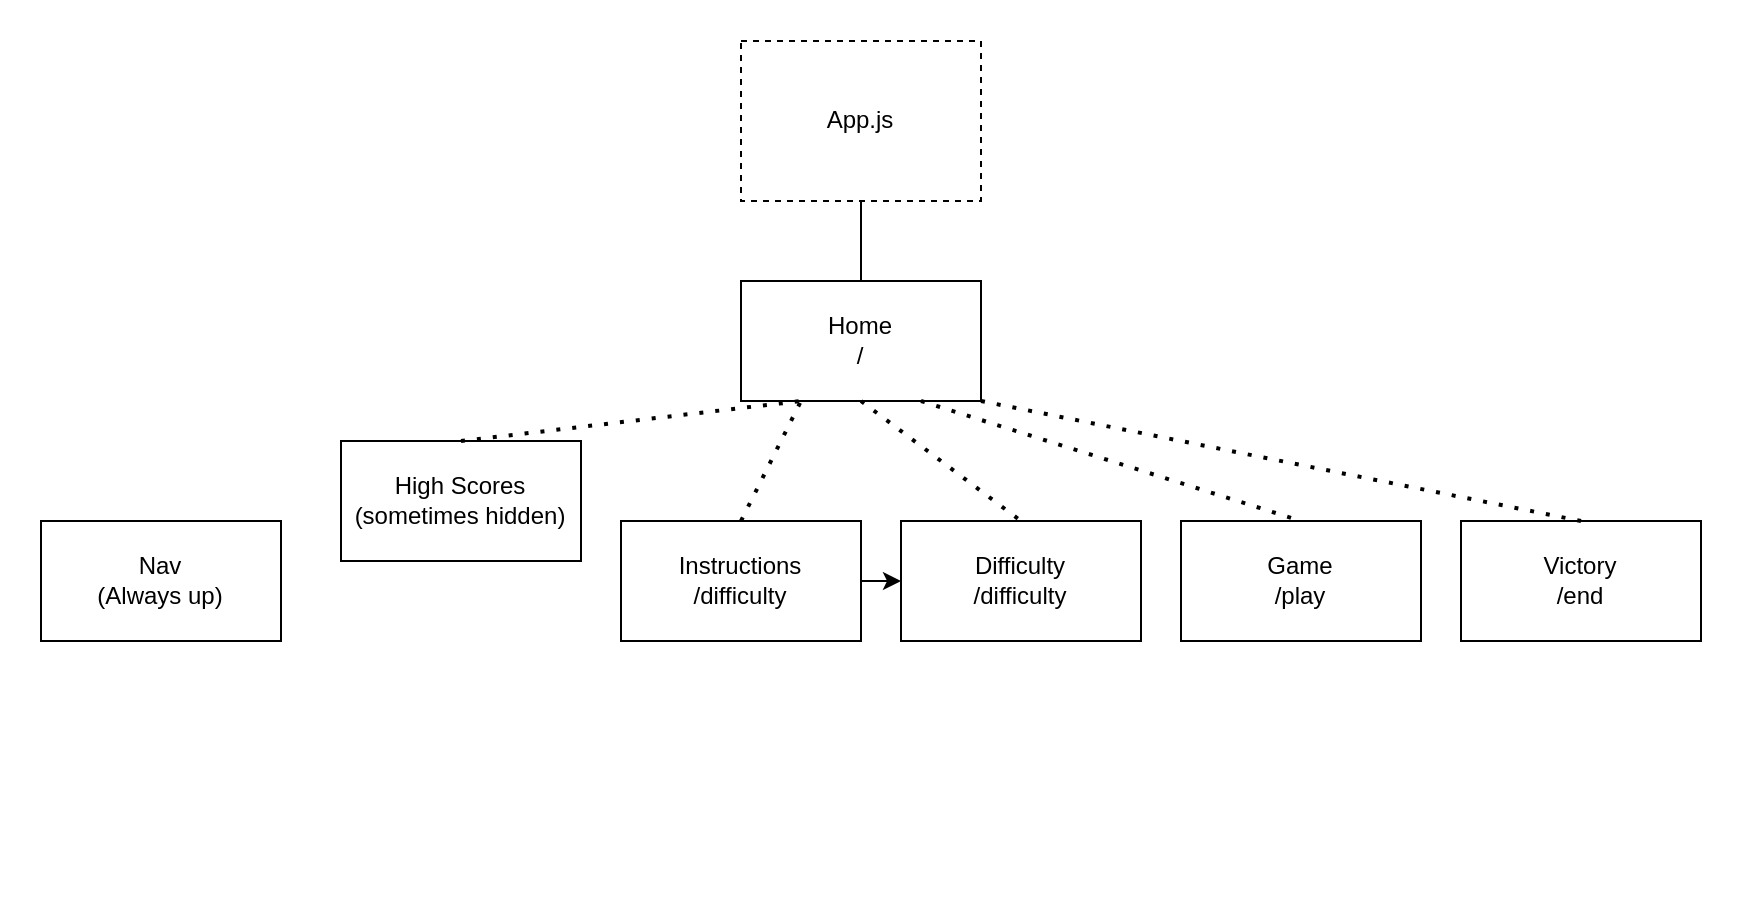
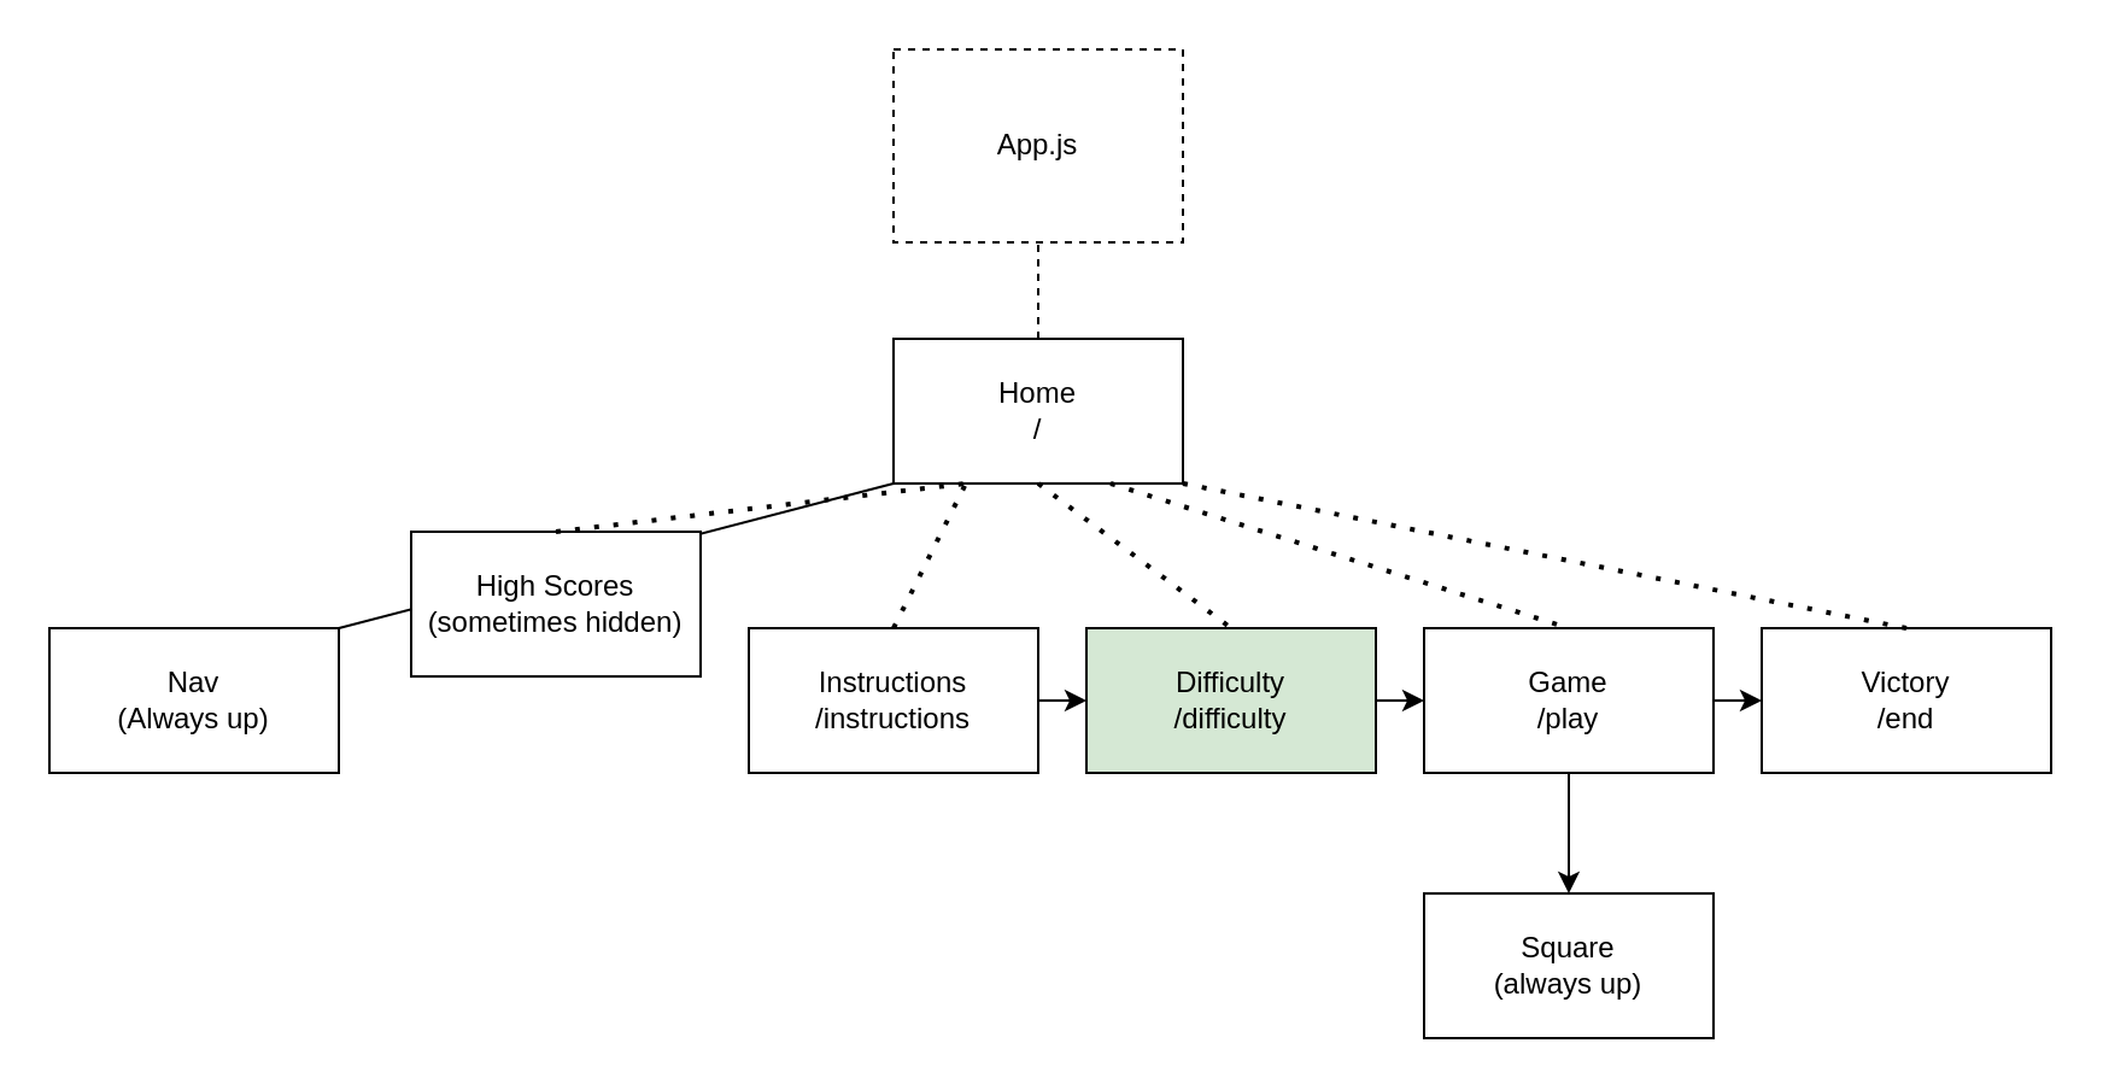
- <mxCell id="6" value="" style="endArrow=none;html=1;entryX=0.5;entryY=1;entryDx=0;entryDy=0;exitX=0.5;exitY=0;exitDx=0;exitDy=0;" edge="1" parent="1" source="3" target="2"><mxGeometry width="50" height="50" relative="1" as="geometry"><mxPoint x="410" y="220" as="sourcePoint" /><mxPoint x="460" y="170" as="targetPoint" /></mxGeometry></mxCell>
+ <mxCell id="6" value="" style="endArrow=none;html=1;entryX=0.5;entryY=1;entryDx=0;entryDy=0;exitX=0.5;exitY=0;exitDx=0;exitDy=0;dashed=1;" edge="1" parent="1" source="3" target="2"><mxGeometry width="50" height="50" relative="1" as="geometry"><mxPoint x="410" y="220" as="sourcePoint" /><mxPoint x="460" y="170" as="targetPoint" /></mxGeometry></mxCell>
+ <mxCell id="7" value="" style="endArrow=none;html=1;exitX=1;exitY=0;exitDx=0;exitDy=0;entryX=0;entryY=1;entryDx=0;entryDy=0;" edge="1" parent="1" source="4" target="3"><mxGeometry width="50" height="50" relative="1" as="geometry"><mxPoint x="410" y="220" as="sourcePoint" /><mxPoint x="460" y="170" as="targetPoint" /></mxGeometry></mxCell>
- <mxCell id="5" value="Instructions&lt;br&gt;/difficulty" style="whiteSpace=wrap;html=1;" vertex="1" parent="1"><mxGeometry x="310" y="260" width="120" height="60" as="geometry" /></mxCell>
+ <mxCell id="5" value="Instructions&lt;br&gt;/instructions" style="whiteSpace=wrap;html=1;" vertex="1" parent="1"><mxGeometry x="310" y="260" width="120" height="60" as="geometry" /></mxCell>
- <mxCell id="9" value="Difficulty&lt;br&gt;/difficulty&lt;br&gt;" style="whiteSpace=wrap;html=1;" vertex="1" parent="1"><mxGeometry x="450" y="260" width="120" height="60" as="geometry" /></mxCell>
+ <mxCell id="9" value="Difficulty&lt;br&gt;/difficulty&lt;br&gt;" style="whiteSpace=wrap;html=1;fillColor=#d5e8d4;" vertex="1" parent="1"><mxGeometry x="450" y="260" width="120" height="60" as="geometry" /></mxCell>
+ <mxCell id="15" value="" style="endArrow=classic;html=1;exitX=1;exitY=0.5;exitDx=0;exitDy=0;entryX=0;entryY=0.5;entryDx=0;entryDy=0;" edge="1" parent="1" source="9" target="13"><mxGeometry width="50" height="50" relative="1" as="geometry"><mxPoint x="410" y="190" as="sourcePoint" /><mxPoint x="460" y="140" as="targetPoint" /></mxGeometry></mxCell>
+ <mxCell id="18" value="" style="endArrow=classic;html=1;exitX=1;exitY=0.5;exitDx=0;exitDy=0;entryX=0;entryY=0.5;entryDx=0;entryDy=0;" edge="1" parent="1" source="13" target="16"><mxGeometry width="50" height="50" relative="1" as="geometry"><mxPoint x="410" y="190" as="sourcePoint" /><mxPoint x="460" y="140" as="targetPoint" /></mxGeometry></mxCell>
+ <mxCell id="12" style="edgeStyle=orthogonalEdgeStyle;rounded=0;orthogonalLoop=1;jettySize=auto;html=1;entryX=0.5;entryY=0;entryDx=0;entryDy=0;" edge="1" parent="1" source="13" target="21"><mxGeometry relative="1" as="geometry" /></mxCell>
+ <mxCell id="21" value="Square&lt;br&gt;(always up)" style="whiteSpace=wrap;html=1;" vertex="1" parent="1"><mxGeometry x="590" y="370" width="120" height="60" as="geometry" /></mxCell>
